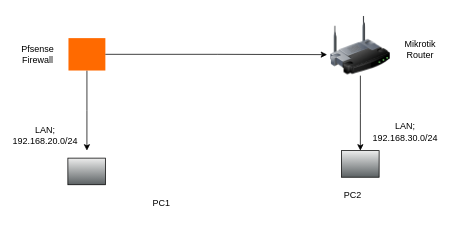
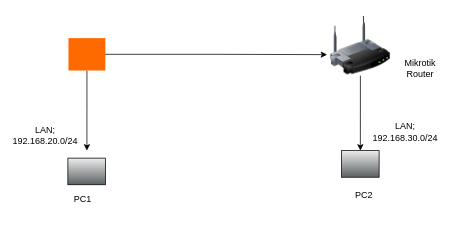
- <mxCell id="10" value="Mikrotik Router" style="text;html=1;align=center;verticalAlign=middle;whiteSpace=wrap;rounded=0;" vertex="1" parent="1"><mxGeometry x="530" y="50" width="60" height="30" as="geometry" /></mxCell>
+ <mxCell id="10" value="Mikrotik Router" style="text;html=1;align=center;verticalAlign=middle;whiteSpace=wrap;rounded=0;" vertex="1" parent="1"><mxGeometry x="530" y="75" width="60" height="30" as="geometry" /></mxCell>
- <mxCell id="9" value="Pfsense Firewall" style="text;html=1;align=center;verticalAlign=middle;whiteSpace=wrap;rounded=0;" vertex="1" parent="1"><mxGeometry x="20" y="56.6" width="60" height="30" as="geometry" /></mxCell>
- <mxCell id="12" value="PC2" style="text;html=1;align=center;verticalAlign=middle;whiteSpace=wrap;rounded=0;" vertex="1" parent="1"><mxGeometry x="439.99" y="245.48" width="60" height="30" as="geometry" /></mxCell>
+ <mxCell id="12" value="PC2" style="text;html=1;align=center;verticalAlign=middle;whiteSpace=wrap;rounded=0;" vertex="1" parent="1"><mxGeometry x="454.99" y="245.48" width="60" height="30" as="geometry" /></mxCell>
- <mxCell id="11" value="PC1" style="text;html=1;align=center;verticalAlign=middle;whiteSpace=wrap;rounded=0;" vertex="1" parent="1"><mxGeometry x="184.99" y="255" width="60" height="30" as="geometry" /></mxCell>
+ <mxCell id="11" value="PC1" style="text;html=1;align=center;verticalAlign=middle;whiteSpace=wrap;rounded=0;" vertex="1" parent="1"><mxGeometry x="79.99" y="250" width="60" height="30" as="geometry" /></mxCell>
